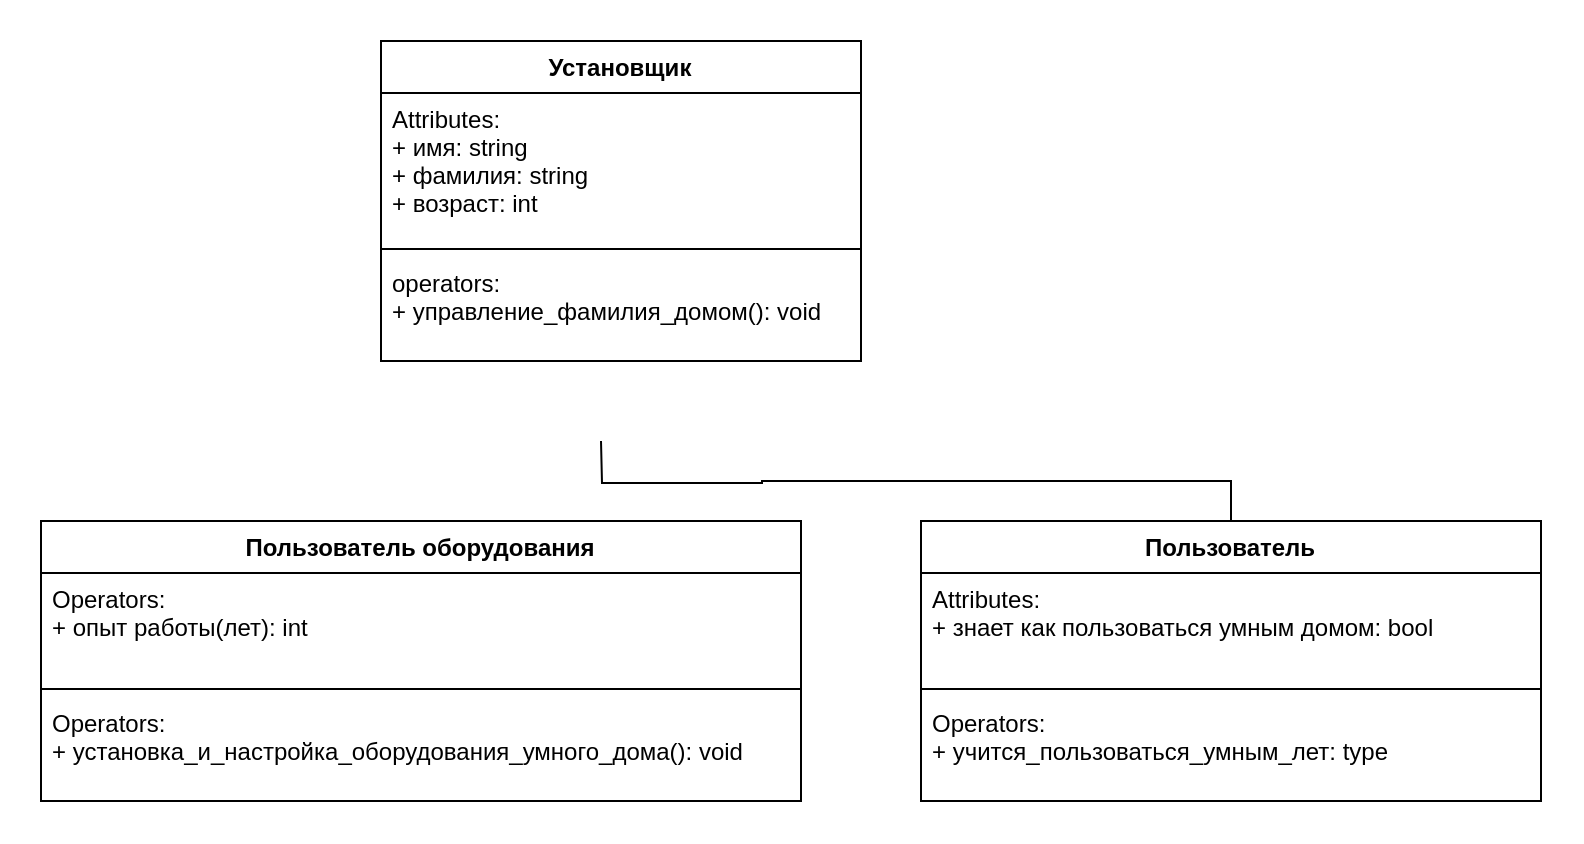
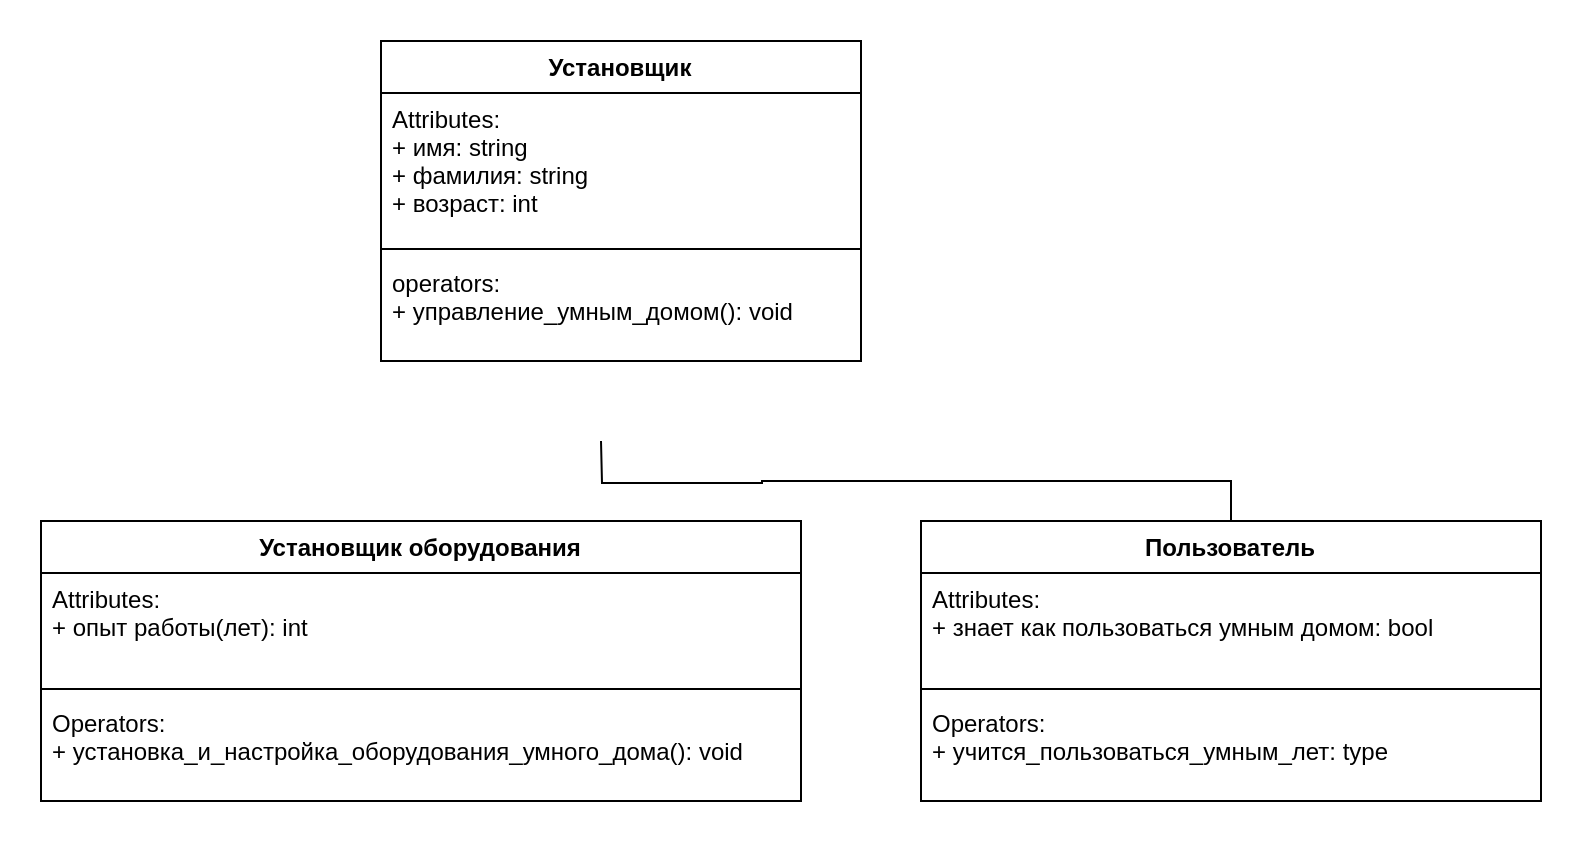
- <mxCell id="14" value="operators:&#10;+ управление_фамилия_домом(): void" style="text;strokeColor=none;fillColor=none;align=left;verticalAlign=top;spacingLeft=4;spacingRight=4;overflow=hidden;rotatable=0;points=[[0,0.5],[1,0.5]];portConstraint=eastwest;" vertex="1" parent="11"><mxGeometry y="108" width="240" height="52" as="geometry" /></mxCell>
+ <mxCell id="14" value="operators:&#10;+ управление_умным_домом(): void" style="text;strokeColor=none;fillColor=none;align=left;verticalAlign=top;spacingLeft=4;spacingRight=4;overflow=hidden;rotatable=0;points=[[0,0.5],[1,0.5]];portConstraint=eastwest;" vertex="1" parent="11"><mxGeometry y="108" width="240" height="52" as="geometry" /></mxCell>
- <mxCell id="7" value="Пользователь оборудования" style="swimlane;fontStyle=1;align=center;verticalAlign=top;childLayout=stackLayout;horizontal=1;startSize=26;horizontalStack=0;resizeParent=1;resizeParentMax=0;resizeLast=0;collapsible=1;marginBottom=0;" vertex="1" parent="1"><mxGeometry x="20" y="260" width="380" height="140" as="geometry" /></mxCell>
+ <mxCell id="7" value="Установщик оборудования" style="swimlane;fontStyle=1;align=center;verticalAlign=top;childLayout=stackLayout;horizontal=1;startSize=26;horizontalStack=0;resizeParent=1;resizeParentMax=0;resizeLast=0;collapsible=1;marginBottom=0;" vertex="1" parent="1"><mxGeometry x="20" y="260" width="380" height="140" as="geometry" /></mxCell>
- <mxCell id="8" value="Operators:&#10;+ опыт работы(лет): int&#10;" style="text;strokeColor=none;fillColor=none;align=left;verticalAlign=top;spacingLeft=4;spacingRight=4;overflow=hidden;rotatable=0;points=[[0,0.5],[1,0.5]];portConstraint=eastwest;" vertex="1" parent="7"><mxGeometry y="26" width="380" height="54" as="geometry" /></mxCell>
+ <mxCell id="8" value="Attributes:&#10;+ опыт работы(лет): int&#10;" style="text;strokeColor=none;fillColor=none;align=left;verticalAlign=top;spacingLeft=4;spacingRight=4;overflow=hidden;rotatable=0;points=[[0,0.5],[1,0.5]];portConstraint=eastwest;" vertex="1" parent="7"><mxGeometry y="26" width="380" height="54" as="geometry" /></mxCell>
